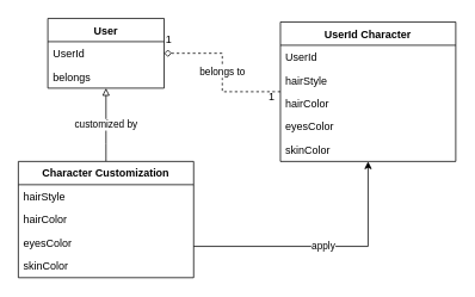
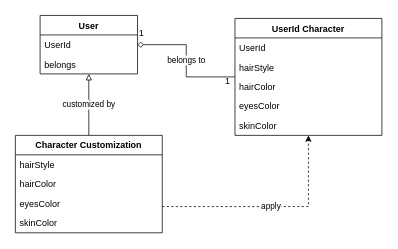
- <mxCell id="12" value="belongs to" style="edgeStyle=orthogonalEdgeStyle;rounded=0;orthogonalLoop=1;jettySize=auto;html=1;endArrow=diamond;endFill=0;dashed=1;" parent="1" source="13" target="2" edge="1"><mxGeometry relative="1" as="geometry" /></mxCell>
+ <mxCell id="12" value="belongs to" style="edgeStyle=orthogonalEdgeStyle;rounded=0;orthogonalLoop=1;jettySize=auto;html=1;endArrow=diamond;endFill=0;" parent="1" source="13" target="2" edge="1"><mxGeometry relative="1" as="geometry" /></mxCell>
- <mxCell id="6" value="apply" style="edgeStyle=orthogonalEdgeStyle;rounded=0;orthogonalLoop=1;jettySize=auto;html=1;" parent="1" source="7" target="13" edge="1"><mxGeometry relative="1" as="geometry"><Array as="points"><mxPoint x="411" y="275" /></Array></mxGeometry></mxCell>
+ <mxCell id="6" value="apply" style="edgeStyle=orthogonalEdgeStyle;rounded=0;orthogonalLoop=1;jettySize=auto;html=1;dashed=1;" parent="1" source="7" target="13" edge="1"><mxGeometry relative="1" as="geometry"><Array as="points"><mxPoint x="411" y="275" /></Array></mxGeometry></mxCell>
